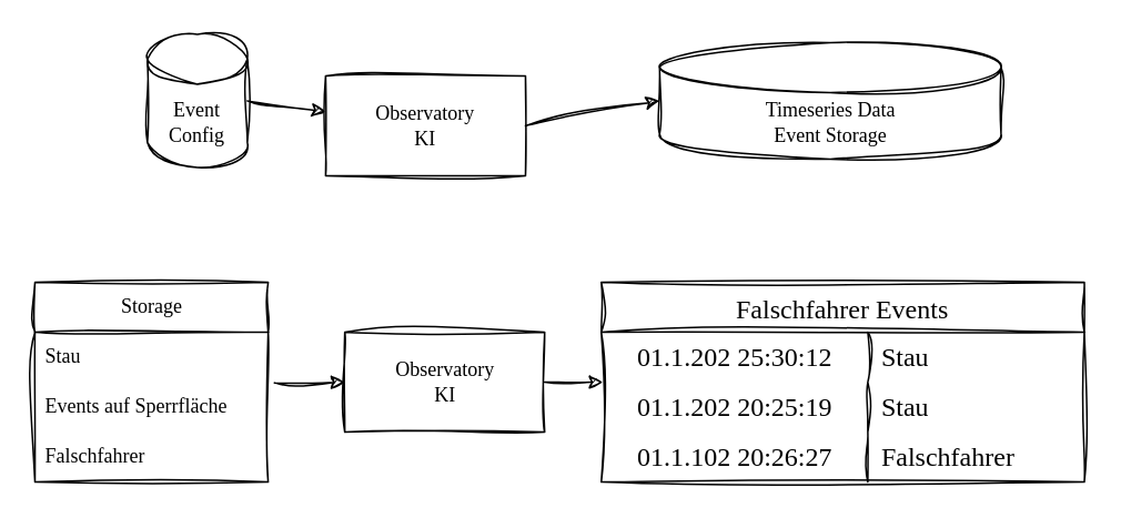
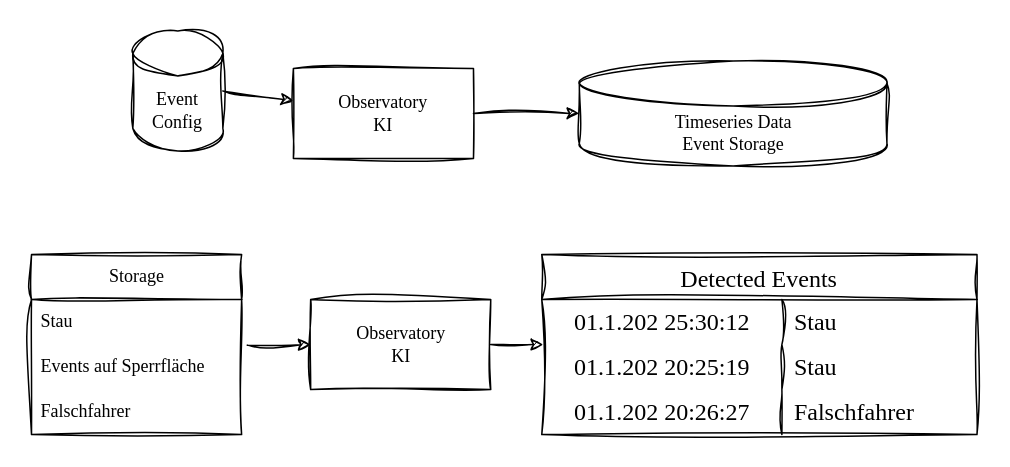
- <mxCell id="22" value="Timeseries Data&lt;br&gt;Event Storage" style="shape=cylinder3;whiteSpace=wrap;html=1;boundedLbl=1;backgroundOutline=1;size=15;hachureGap=4;fontFamily=Architects Daughter;fontSource=https%3A%2F%2Ffonts.googleapis.com%2Fcss%3Ffamily%3DArchitects%2BDaughter;sketch=1;curveFitting=1;jiggle=2;" parent="1" vertex="1"><mxGeometry x="395.5" y="25" width="205" height="70" as="geometry" /></mxCell>
+ <mxCell id="22" value="Timeseries Data&lt;br&gt;Event Storage" style="shape=cylinder3;whiteSpace=wrap;html=1;boundedLbl=1;backgroundOutline=1;size=15;hachureGap=4;fontFamily=Architects Daughter;fontSource=https%3A%2F%2Ffonts.googleapis.com%2Fcss%3Ffamily%3DArchitects%2BDaughter;sketch=1;curveFitting=1;jiggle=2;" parent="1" vertex="1"><mxGeometry x="385.5" y="40" width="205" height="70" as="geometry" /></mxCell>
- <mxCell id="9" value="Falschfahrer Events" style="shape=table;startSize=30;container=1;collapsible=0;childLayout=tableLayout;fixedRows=1;rowLines=0;fontStyle=0;strokeColor=default;fontSize=16;hachureGap=4;fontFamily=Architects Daughter;fontSource=https%3A%2F%2Ffonts.googleapis.com%2Fcss%3Ffamily%3DArchitects%2BDaughter;sketch=1;curveFitting=1;jiggle=2;" parent="1" vertex="1"><mxGeometry x="360.5" y="169" width="290" height="120" as="geometry" /></mxCell>
+ <mxCell id="9" value="Detected Events" style="shape=table;startSize=30;container=1;collapsible=0;childLayout=tableLayout;fixedRows=1;rowLines=0;fontStyle=0;strokeColor=default;fontSize=16;hachureGap=4;fontFamily=Architects Daughter;fontSource=https%3A%2F%2Ffonts.googleapis.com%2Fcss%3Ffamily%3DArchitects%2BDaughter;sketch=1;curveFitting=1;jiggle=2;" parent="1" vertex="1"><mxGeometry x="360.5" y="169" width="290" height="120" as="geometry" /></mxCell>
- <mxCell id="17" value="01.1.102 20:26:27" style="shape=partialRectangle;html=1;whiteSpace=wrap;connectable=0;fillColor=none;top=0;left=0;bottom=0;right=0;overflow=hidden;strokeColor=inherit;fontSize=16;hachureGap=4;fontFamily=Architects Daughter;fontSource=https%3A%2F%2Ffonts.googleapis.com%2Fcss%3Ffamily%3DArchitects%2BDaughter;sketch=1;curveFitting=1;jiggle=2;" parent="16" vertex="1"><mxGeometry width="160" height="30" as="geometry"><mxRectangle width="160" height="30" as="alternateBounds" /></mxGeometry></mxCell>
+ <mxCell id="17" value="01.1.202 20:26:27" style="shape=partialRectangle;html=1;whiteSpace=wrap;connectable=0;fillColor=none;top=0;left=0;bottom=0;right=0;overflow=hidden;strokeColor=inherit;fontSize=16;hachureGap=4;fontFamily=Architects Daughter;fontSource=https%3A%2F%2Ffonts.googleapis.com%2Fcss%3Ffamily%3DArchitects%2BDaughter;sketch=1;curveFitting=1;jiggle=2;" parent="16" vertex="1"><mxGeometry width="160" height="30" as="geometry"><mxRectangle width="160" height="30" as="alternateBounds" /></mxGeometry></mxCell>
